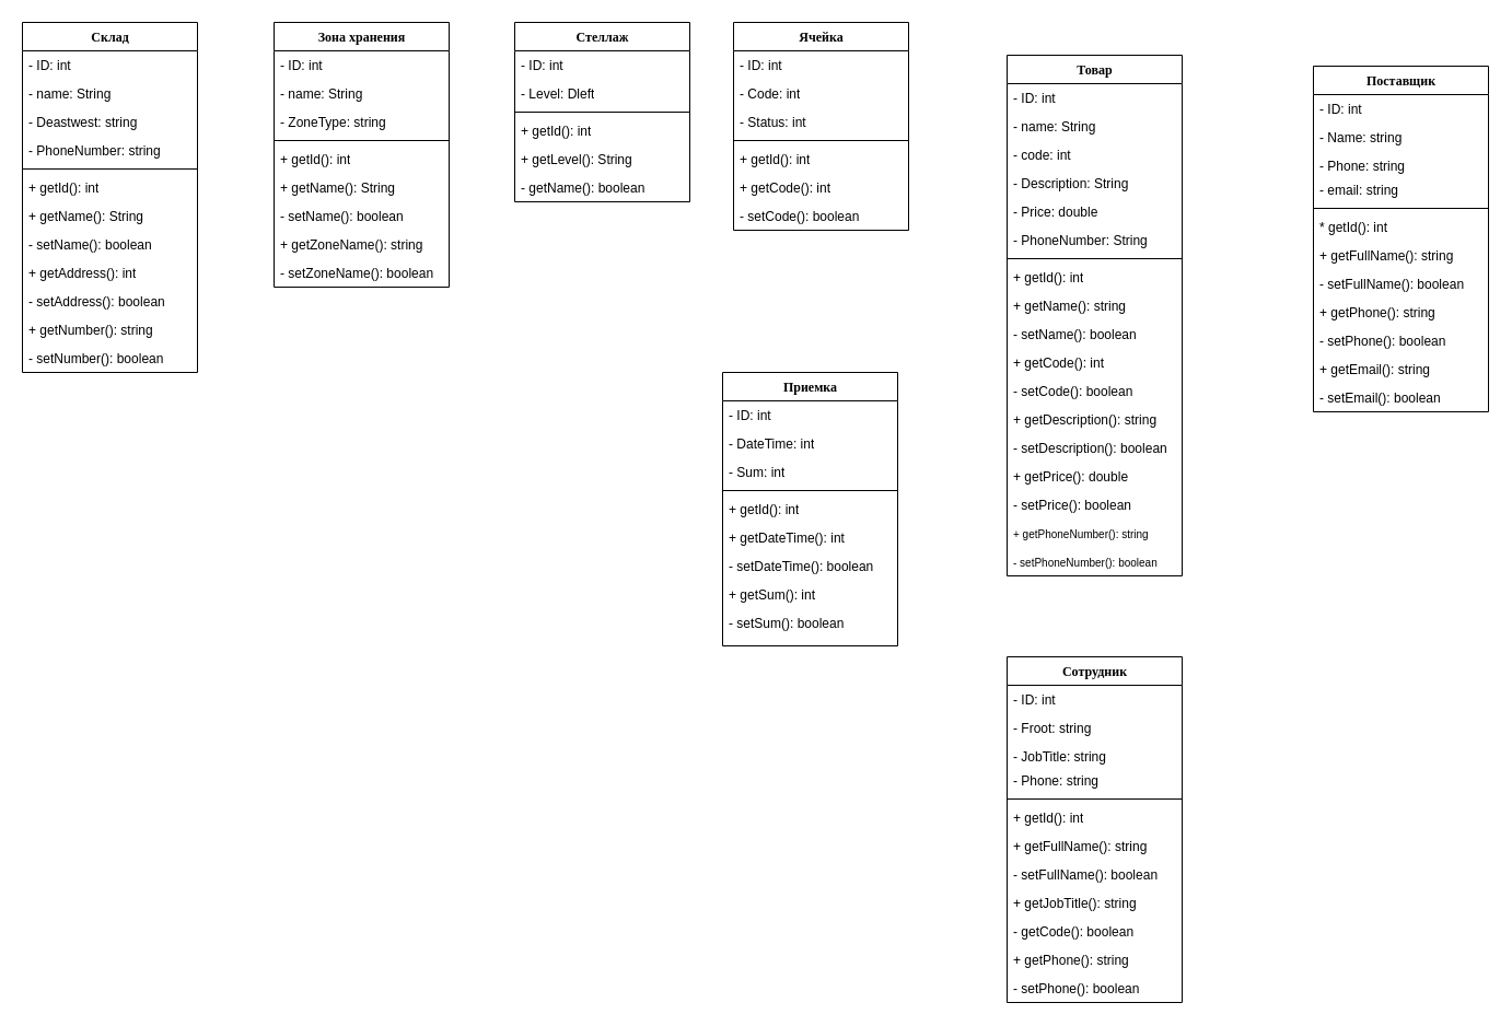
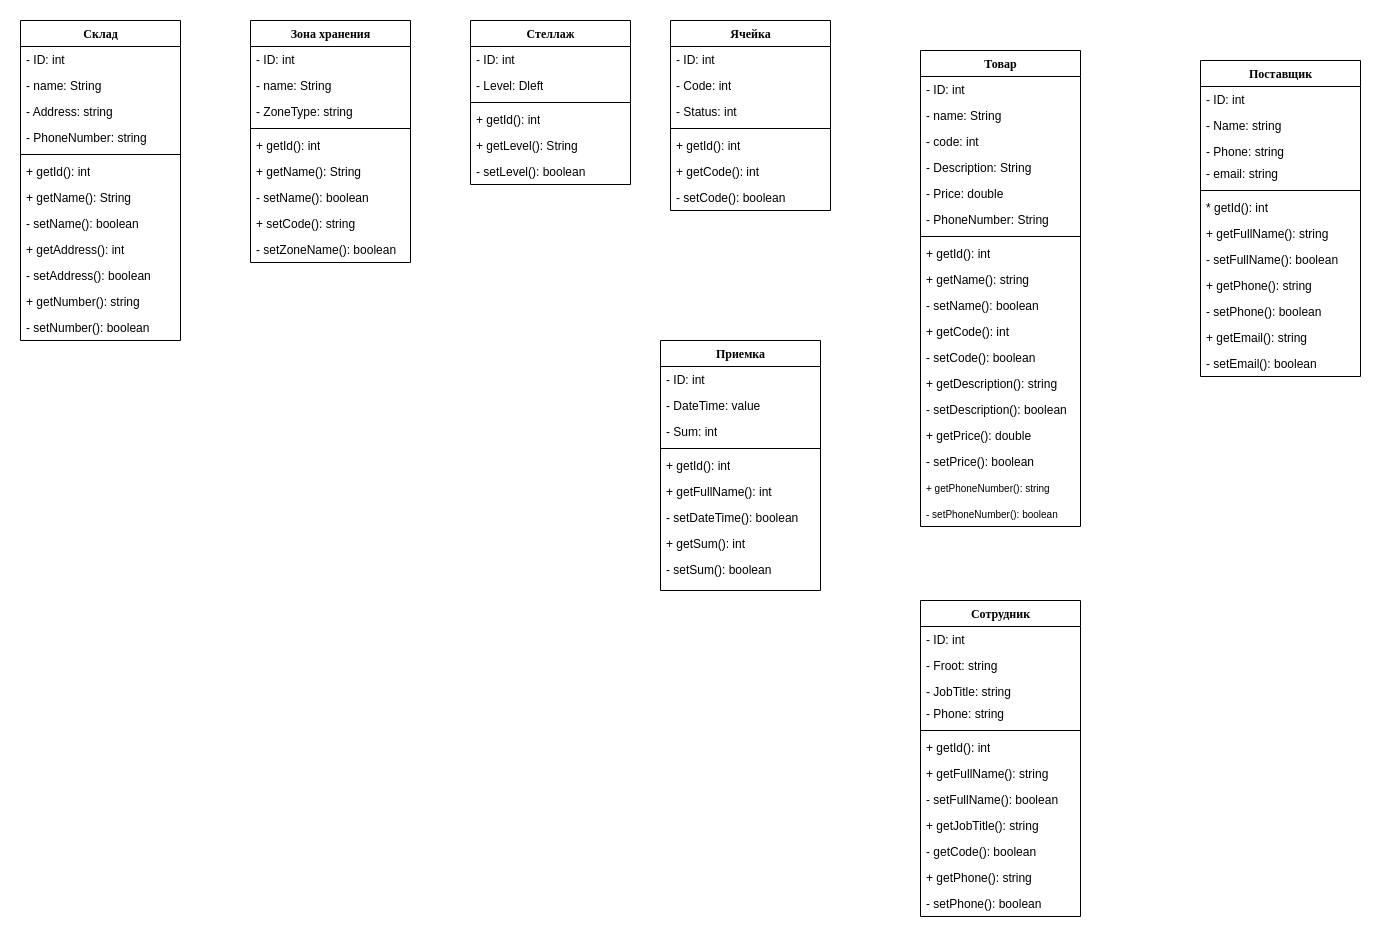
- <mxCell id="5" value="- Deastwest: string" style="text;html=1;strokeColor=none;fillColor=none;align=left;verticalAlign=top;spacingLeft=4;spacingRight=4;whiteSpace=wrap;overflow=hidden;rotatable=0;points=[[0,0.5],[1,0.5]];portConstraint=eastwest;" parent="2" vertex="1"><mxGeometry y="78" width="160" height="26" as="geometry" /></mxCell>
+ <mxCell id="5" value="- Address: string" style="text;html=1;strokeColor=none;fillColor=none;align=left;verticalAlign=top;spacingLeft=4;spacingRight=4;whiteSpace=wrap;overflow=hidden;rotatable=0;points=[[0,0.5],[1,0.5]];portConstraint=eastwest;" parent="2" vertex="1"><mxGeometry y="78" width="160" height="26" as="geometry" /></mxCell>
- <mxCell id="31" value="- getName(): boolean" style="text;html=1;strokeColor=none;fillColor=none;align=left;verticalAlign=top;spacingLeft=4;spacingRight=4;whiteSpace=wrap;overflow=hidden;rotatable=0;points=[[0,0.5],[1,0.5]];portConstraint=eastwest;" parent="25" vertex="1"><mxGeometry y="138" width="160" height="26" as="geometry" /></mxCell>
+ <mxCell id="31" value="- setLevel(): boolean" style="text;html=1;strokeColor=none;fillColor=none;align=left;verticalAlign=top;spacingLeft=4;spacingRight=4;whiteSpace=wrap;overflow=hidden;rotatable=0;points=[[0,0.5],[1,0.5]];portConstraint=eastwest;" parent="25" vertex="1"><mxGeometry y="138" width="160" height="26" as="geometry" /></mxCell>
- <mxCell id="23" value="+ getZoneName&lt;span style=&quot;background-color: transparent; color: light-dark(rgb(0, 0, 0), rgb(255, 255, 255));&quot;&gt;(): string&lt;/span&gt;" style="text;html=1;strokeColor=none;fillColor=none;align=left;verticalAlign=top;spacingLeft=4;spacingRight=4;whiteSpace=wrap;overflow=hidden;rotatable=0;points=[[0,0.5],[1,0.5]];portConstraint=eastwest;" parent="15" vertex="1"><mxGeometry y="190" width="160" height="26" as="geometry" /></mxCell>
+ <mxCell id="23" value="+ setCode&lt;span style=&quot;background-color: transparent; color: light-dark(rgb(0, 0, 0), rgb(255, 255, 255));&quot;&gt;(): string&lt;/span&gt;" style="text;html=1;strokeColor=none;fillColor=none;align=left;verticalAlign=top;spacingLeft=4;spacingRight=4;whiteSpace=wrap;overflow=hidden;rotatable=0;points=[[0,0.5],[1,0.5]];portConstraint=eastwest;" parent="15" vertex="1"><mxGeometry y="190" width="160" height="26" as="geometry" /></mxCell>
- <mxCell id="61" value="- DateTime: int" style="text;html=1;strokeColor=none;fillColor=none;align=left;verticalAlign=top;spacingLeft=4;spacingRight=4;whiteSpace=wrap;overflow=hidden;rotatable=0;points=[[0,0.5],[1,0.5]];portConstraint=eastwest;" parent="59" vertex="1"><mxGeometry y="52" width="160" height="26" as="geometry" /></mxCell>
+ <mxCell id="61" value="- DateTime: value" style="text;html=1;strokeColor=none;fillColor=none;align=left;verticalAlign=top;spacingLeft=4;spacingRight=4;whiteSpace=wrap;overflow=hidden;rotatable=0;points=[[0,0.5],[1,0.5]];portConstraint=eastwest;" parent="59" vertex="1"><mxGeometry y="52" width="160" height="26" as="geometry" /></mxCell>
- <mxCell id="65" value="+ getDateTime(): int" style="text;html=1;strokeColor=none;fillColor=none;align=left;verticalAlign=top;spacingLeft=4;spacingRight=4;whiteSpace=wrap;overflow=hidden;rotatable=0;points=[[0,0.5],[1,0.5]];portConstraint=eastwest;" parent="59" vertex="1"><mxGeometry y="138" width="160" height="26" as="geometry" /></mxCell>
+ <mxCell id="65" value="+ getFullName(): int" style="text;html=1;strokeColor=none;fillColor=none;align=left;verticalAlign=top;spacingLeft=4;spacingRight=4;whiteSpace=wrap;overflow=hidden;rotatable=0;points=[[0,0.5],[1,0.5]];portConstraint=eastwest;" parent="59" vertex="1"><mxGeometry y="138" width="160" height="26" as="geometry" /></mxCell>
